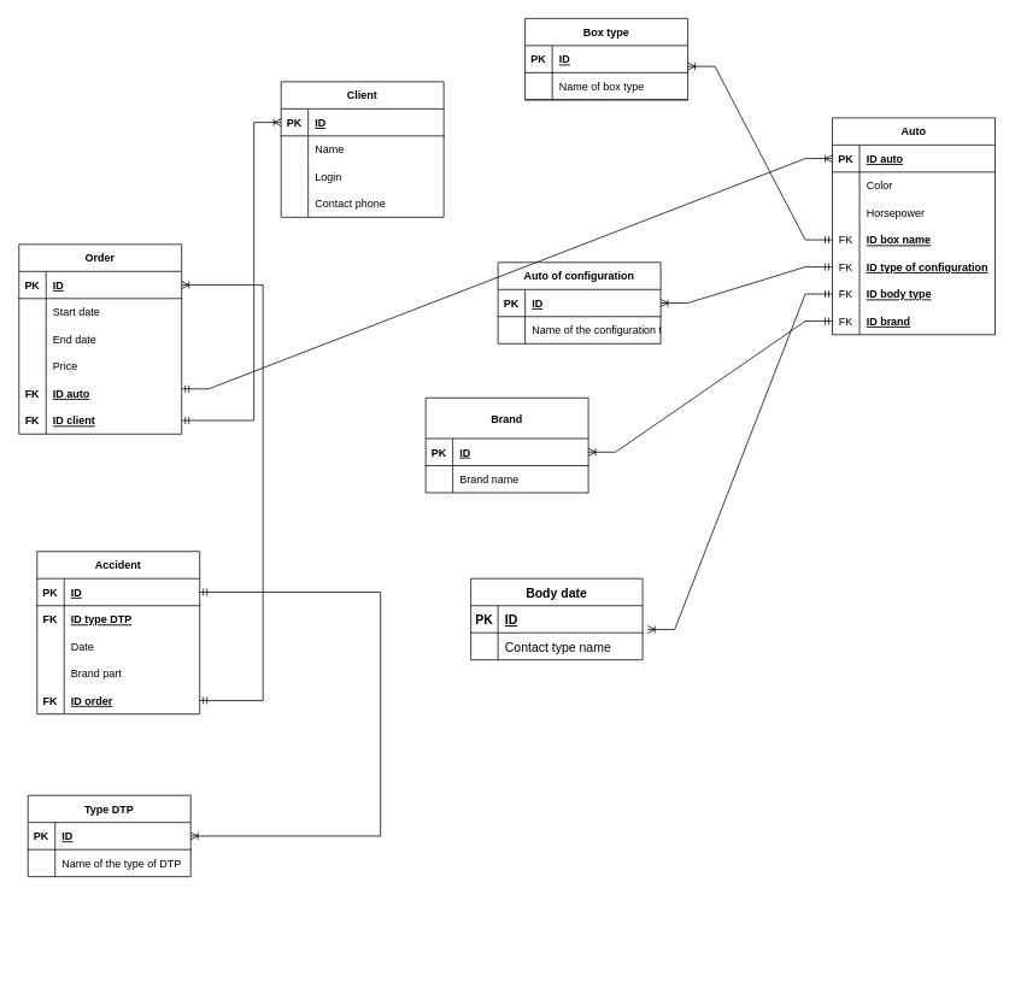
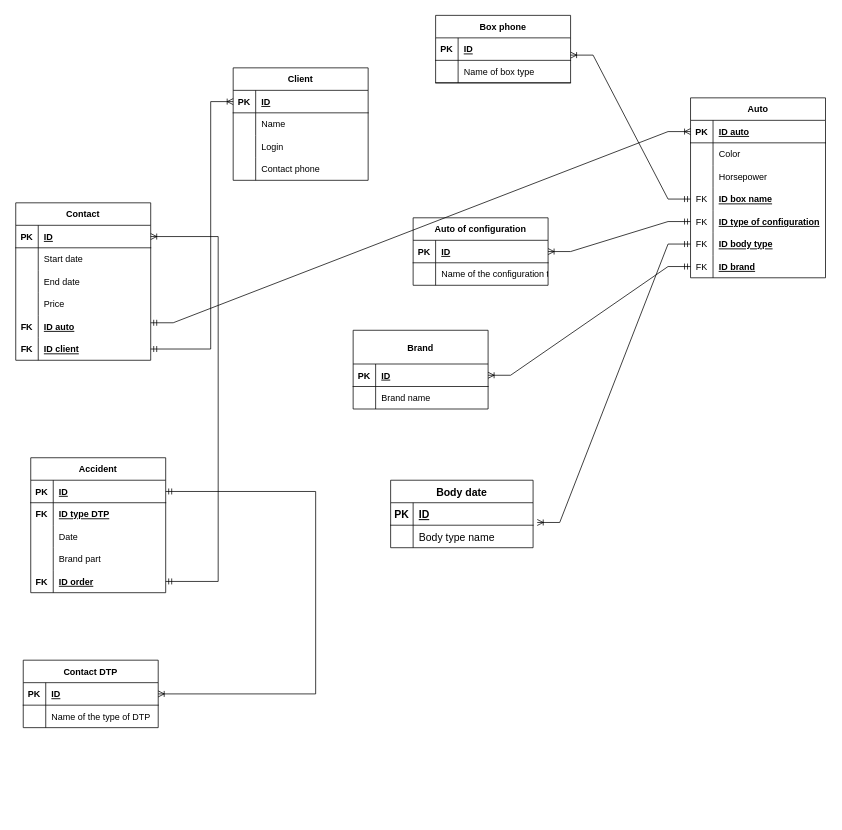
- <mxCell id="74" value="Box type" style="shape=table;startSize=30;container=1;collapsible=1;childLayout=tableLayout;fixedRows=1;rowLines=0;fontStyle=1;align=center;resizeLast=1;" parent="1" vertex="1"><mxGeometry x="580" y="20" width="180" height="90" as="geometry" /></mxCell>
+ <mxCell id="74" value="Box phone" style="shape=table;startSize=30;container=1;collapsible=1;childLayout=tableLayout;fixedRows=1;rowLines=0;fontStyle=1;align=center;resizeLast=1;" parent="1" vertex="1"><mxGeometry x="580" y="20" width="180" height="90" as="geometry" /></mxCell>
- <mxCell id="37" value="Order" style="shape=table;startSize=30;container=1;collapsible=1;childLayout=tableLayout;fixedRows=1;rowLines=0;fontStyle=1;align=center;resizeLast=1;" parent="1" vertex="1"><mxGeometry x="20" y="270" width="180" height="210" as="geometry" /></mxCell>
+ <mxCell id="37" value="Contact" style="shape=table;startSize=30;container=1;collapsible=1;childLayout=tableLayout;fixedRows=1;rowLines=0;fontStyle=1;align=center;resizeLast=1;" parent="1" vertex="1"><mxGeometry x="20" y="270" width="180" height="210" as="geometry" /></mxCell>
- <mxCell id="101" value="Contact type name" style="shape=partialRectangle;connectable=0;fillColor=none;top=0;left=0;bottom=0;right=0;align=left;spacingLeft=6;overflow=hidden;fontSize=14;" parent="99" vertex="1"><mxGeometry x="30" width="160" height="30" as="geometry"><mxRectangle width="160" height="30" as="alternateBounds" /></mxGeometry></mxCell>
+ <mxCell id="101" value="Body type name" style="shape=partialRectangle;connectable=0;fillColor=none;top=0;left=0;bottom=0;right=0;align=left;spacingLeft=6;overflow=hidden;fontSize=14;" parent="99" vertex="1"><mxGeometry x="30" width="160" height="30" as="geometry"><mxRectangle width="160" height="30" as="alternateBounds" /></mxGeometry></mxCell>
- <mxCell id="109" value="Type DTP" style="shape=table;startSize=30;container=1;collapsible=1;childLayout=tableLayout;fixedRows=1;rowLines=0;fontStyle=1;align=center;resizeLast=1;" vertex="1" parent="1"><mxGeometry x="30" y="880" width="180" height="90" as="geometry" /></mxCell>
+ <mxCell id="109" value="Contact DTP" style="shape=table;startSize=30;container=1;collapsible=1;childLayout=tableLayout;fixedRows=1;rowLines=0;fontStyle=1;align=center;resizeLast=1;" vertex="1" parent="1"><mxGeometry x="30" y="880" width="180" height="90" as="geometry" /></mxCell>
